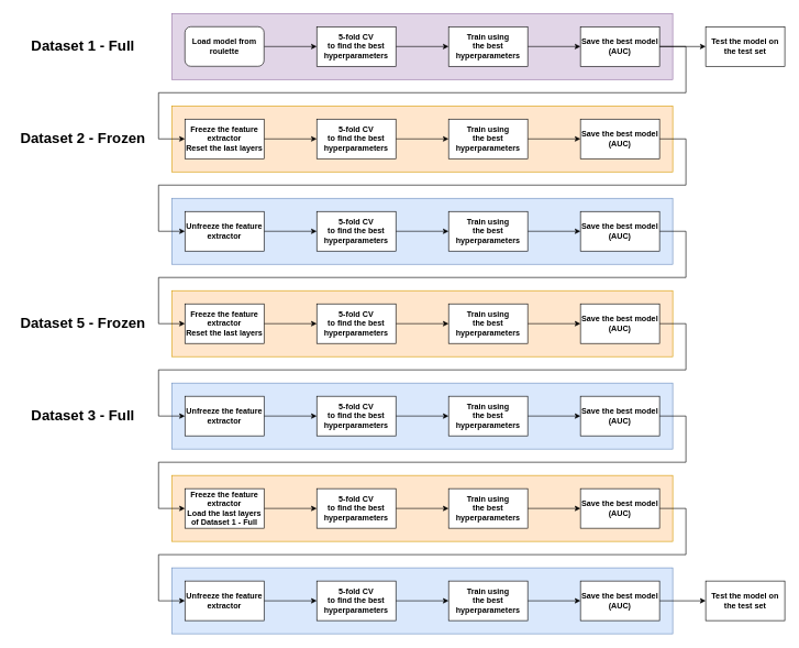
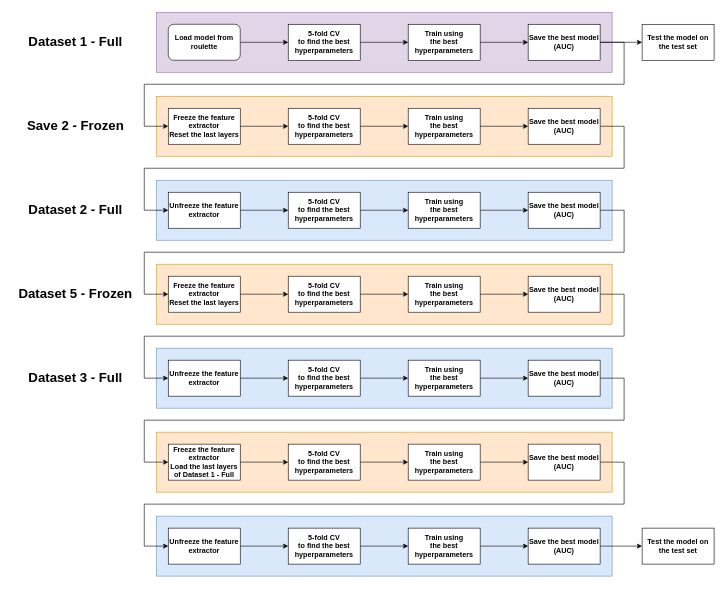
- <mxCell id="68" value="&lt;font style=&quot;font-size: 22px&quot;&gt;&lt;b&gt;Dataset 2 - Frozen&lt;/b&gt;&lt;/font&gt;" style="text;html=1;align=center;verticalAlign=middle;resizable=0;points=[];autosize=1;" vertex="1" parent="1"><mxGeometry x="20" y="200" width="210" height="20" as="geometry" /></mxCell>
+ <mxCell id="68" value="&lt;font style=&quot;font-size: 22px&quot;&gt;&lt;b&gt;Save 2 - Frozen&lt;/b&gt;&lt;/font&gt;" style="text;html=1;align=center;verticalAlign=middle;resizable=0;points=[];autosize=1;" vertex="1" parent="1"><mxGeometry x="20" y="200" width="210" height="20" as="geometry" /></mxCell>
+ <mxCell id="70" value="&lt;font style=&quot;font-size: 22px&quot;&gt;&lt;b&gt;Dataset 2 - Full&lt;/b&gt;&lt;/font&gt;" style="text;html=1;align=center;verticalAlign=middle;resizable=0;points=[];autosize=1;" vertex="1" parent="1"><mxGeometry x="40" y="340" width="170" height="20" as="geometry" /></mxCell>
